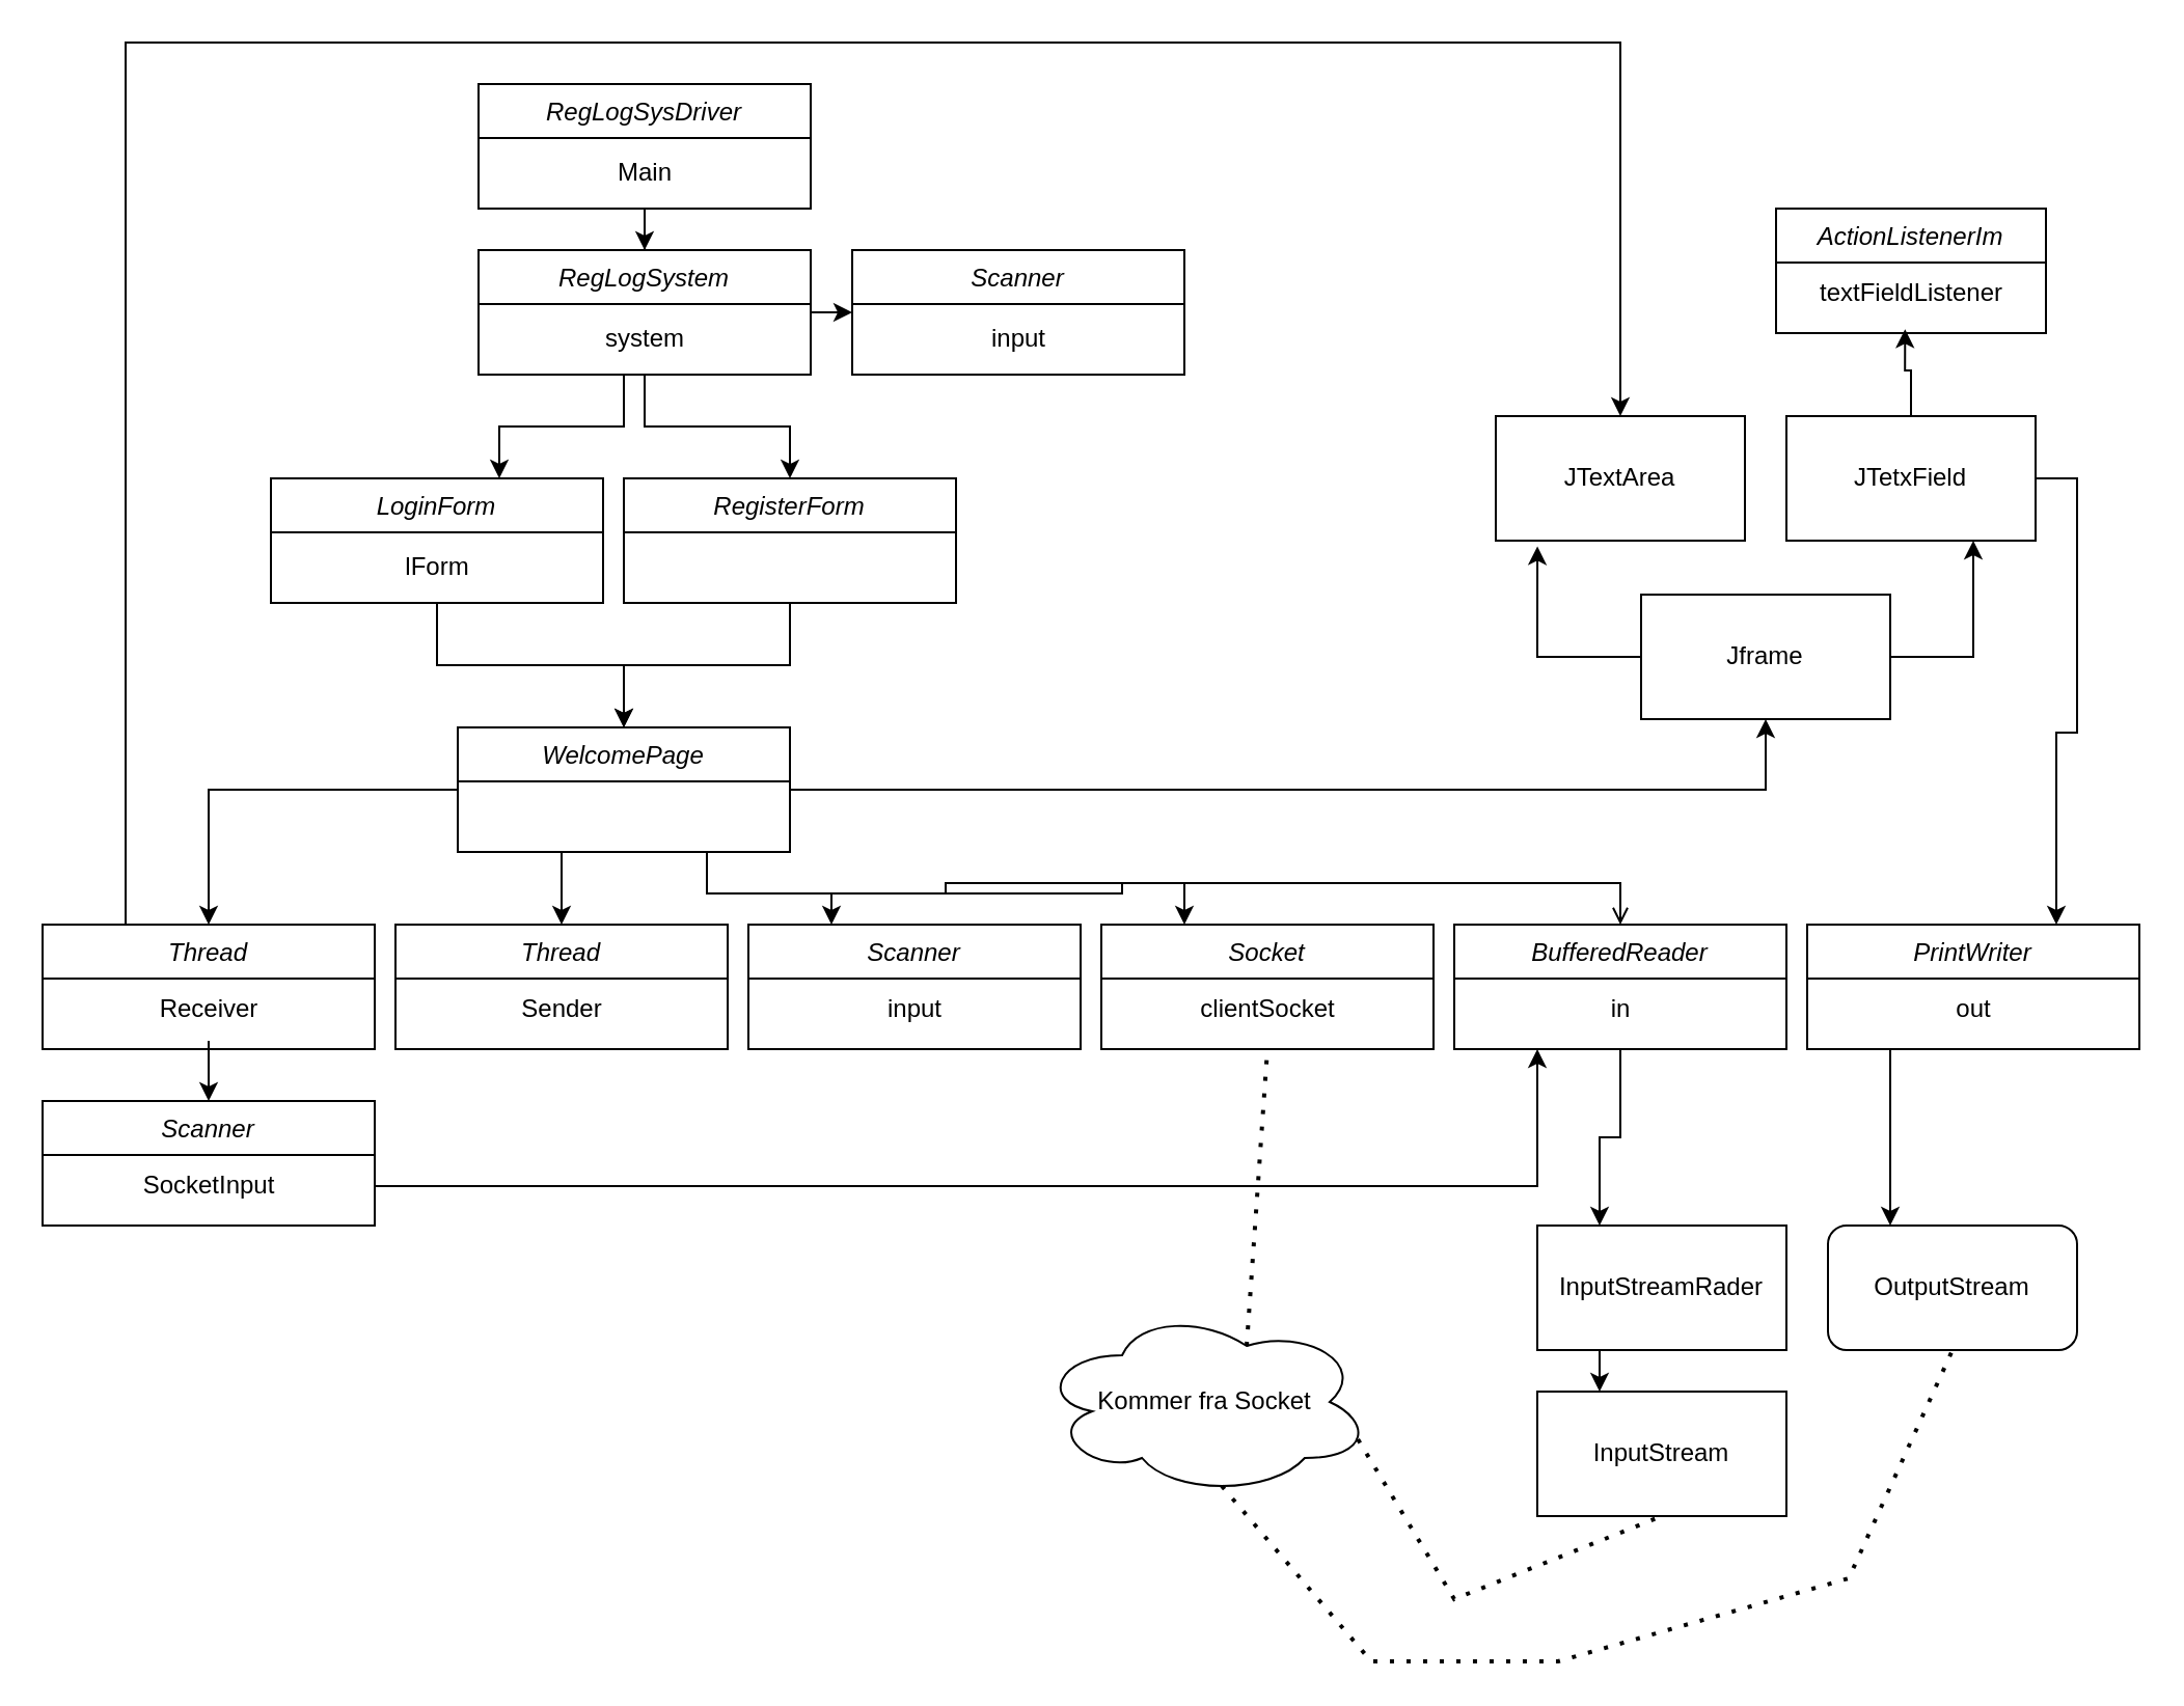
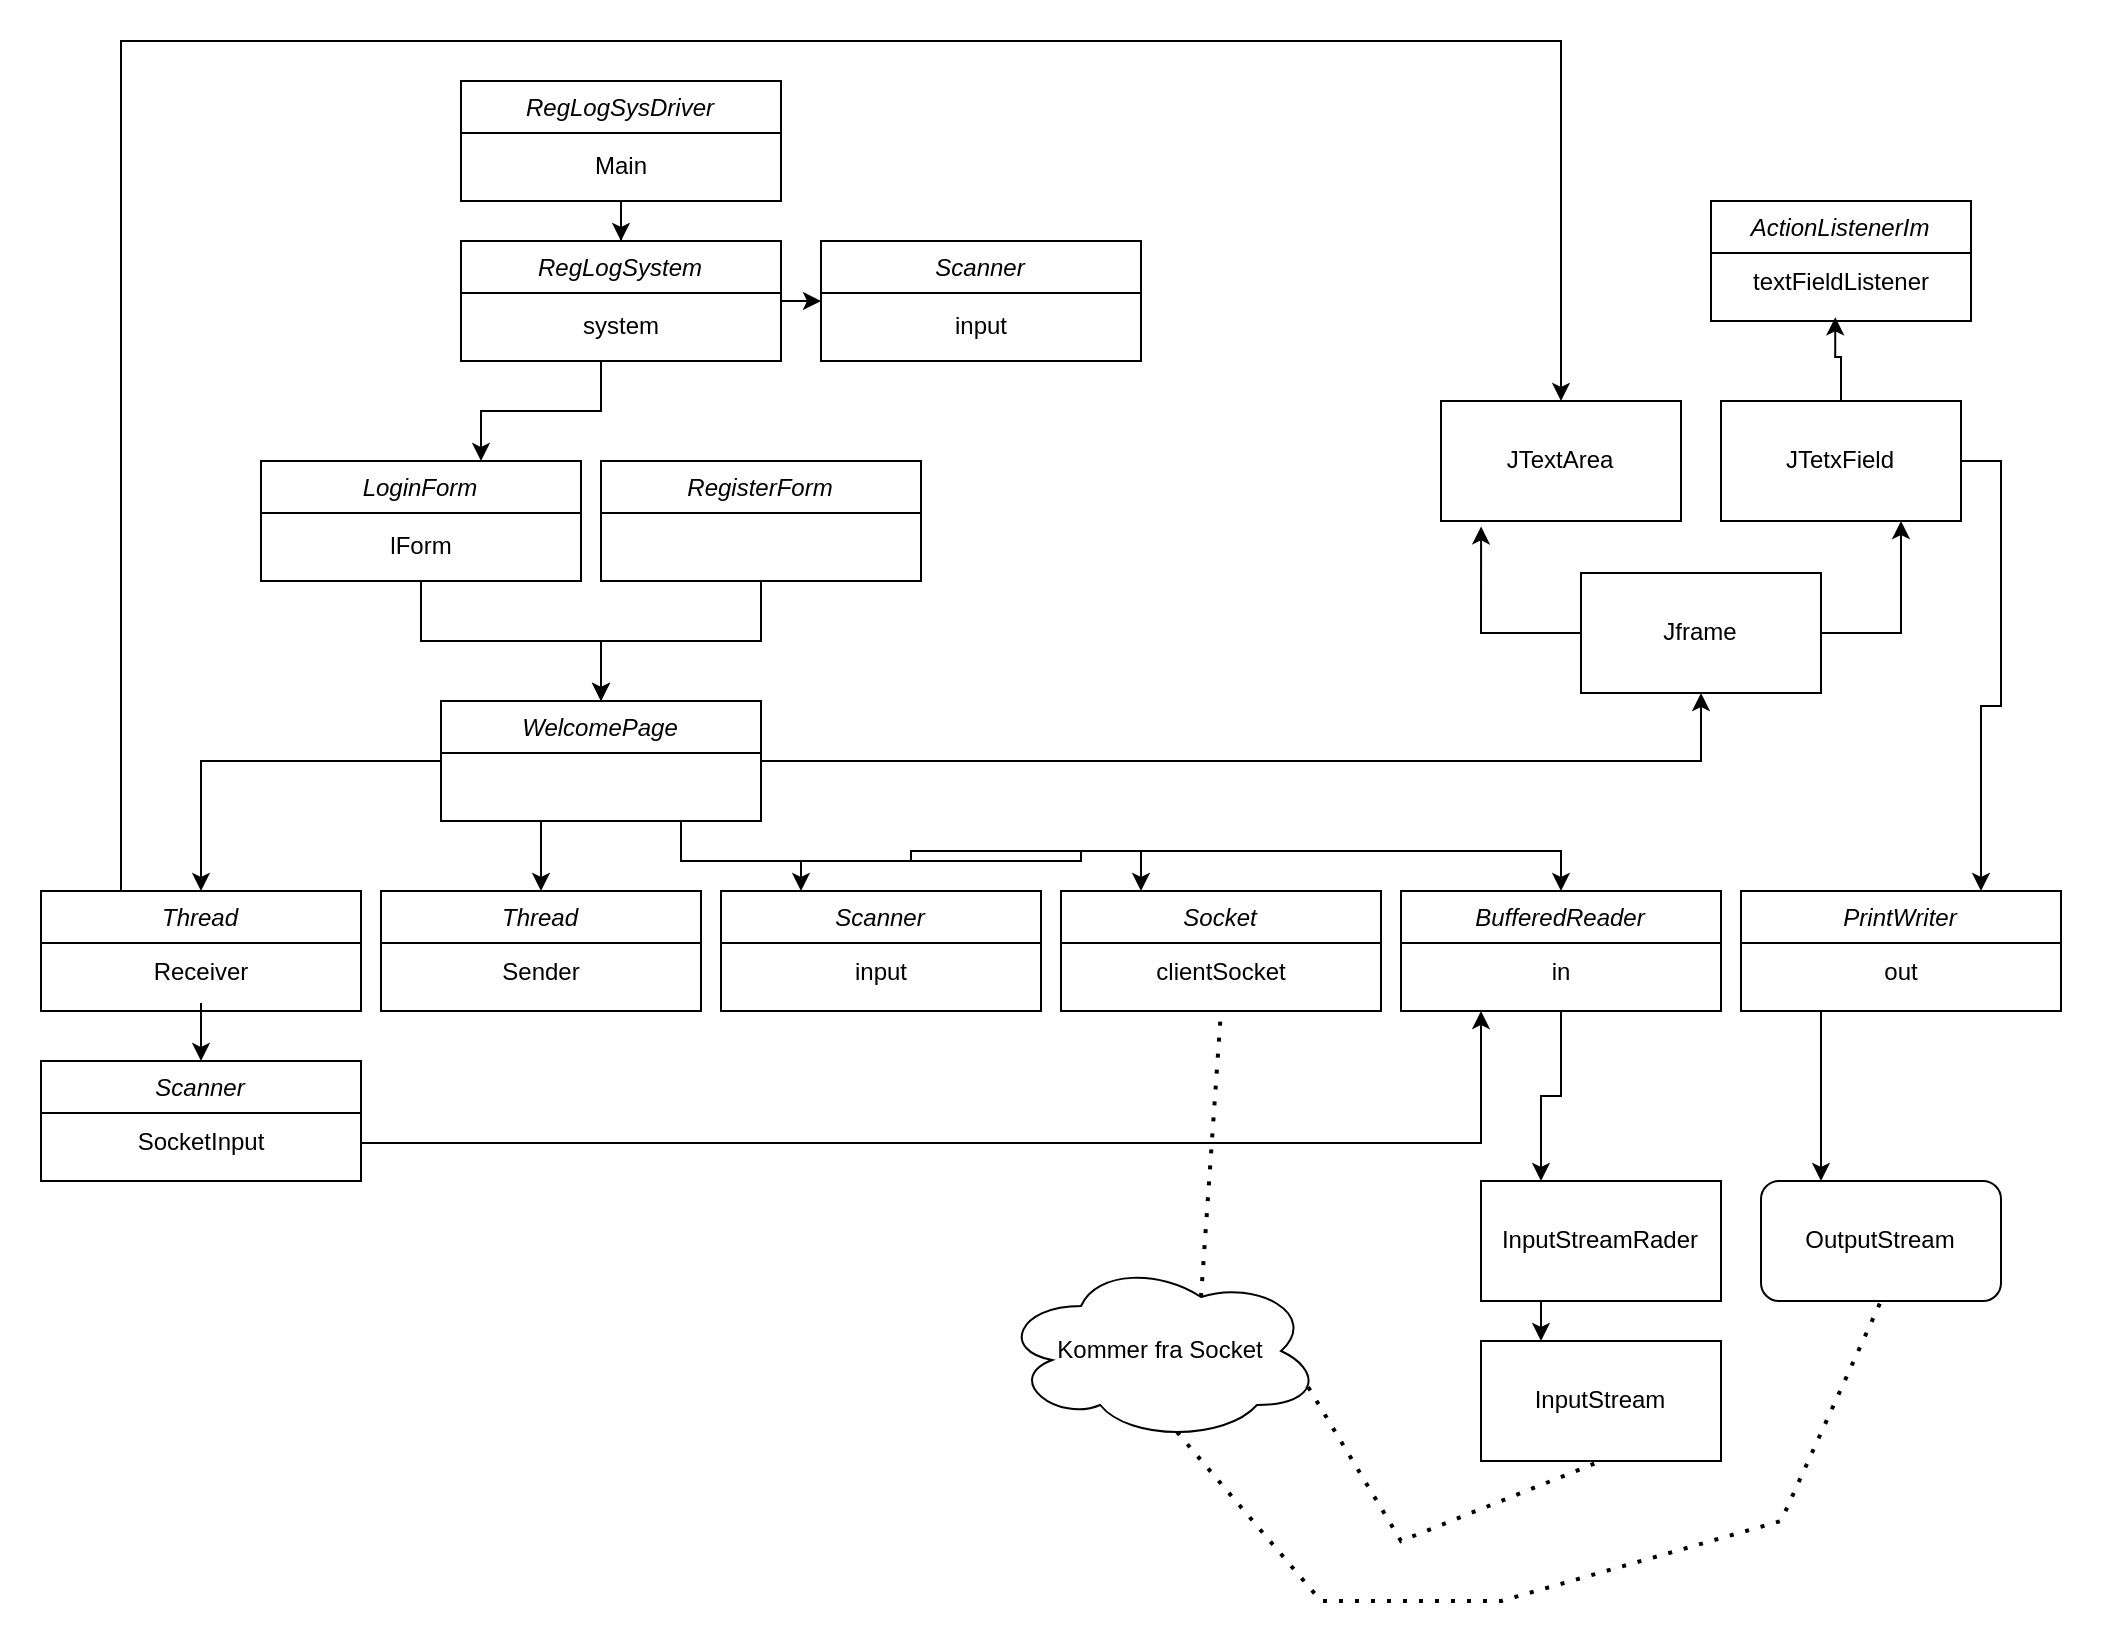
- <mxCell id="5" style="edgeStyle=orthogonalEdgeStyle;rounded=0;orthogonalLoop=1;jettySize=auto;html=1;" parent="1" source="7" target="11" edge="1"><mxGeometry relative="1" as="geometry" /></mxCell>
- <mxCell id="16" style="edgeStyle=orthogonalEdgeStyle;rounded=0;orthogonalLoop=1;jettySize=auto;html=1;exitX=0.75;exitY=1;exitDx=0;exitDy=0;entryX=0.5;entryY=0;entryDx=0;entryDy=0;endArrow=open;" parent="1" source="18" target="37" edge="1"><mxGeometry relative="1" as="geometry" /></mxCell>
+ <mxCell id="16" style="edgeStyle=orthogonalEdgeStyle;rounded=0;orthogonalLoop=1;jettySize=auto;html=1;exitX=0.75;exitY=1;exitDx=0;exitDy=0;entryX=0.5;entryY=0;entryDx=0;entryDy=0;" parent="1" source="18" target="37" edge="1"><mxGeometry relative="1" as="geometry" /></mxCell>
